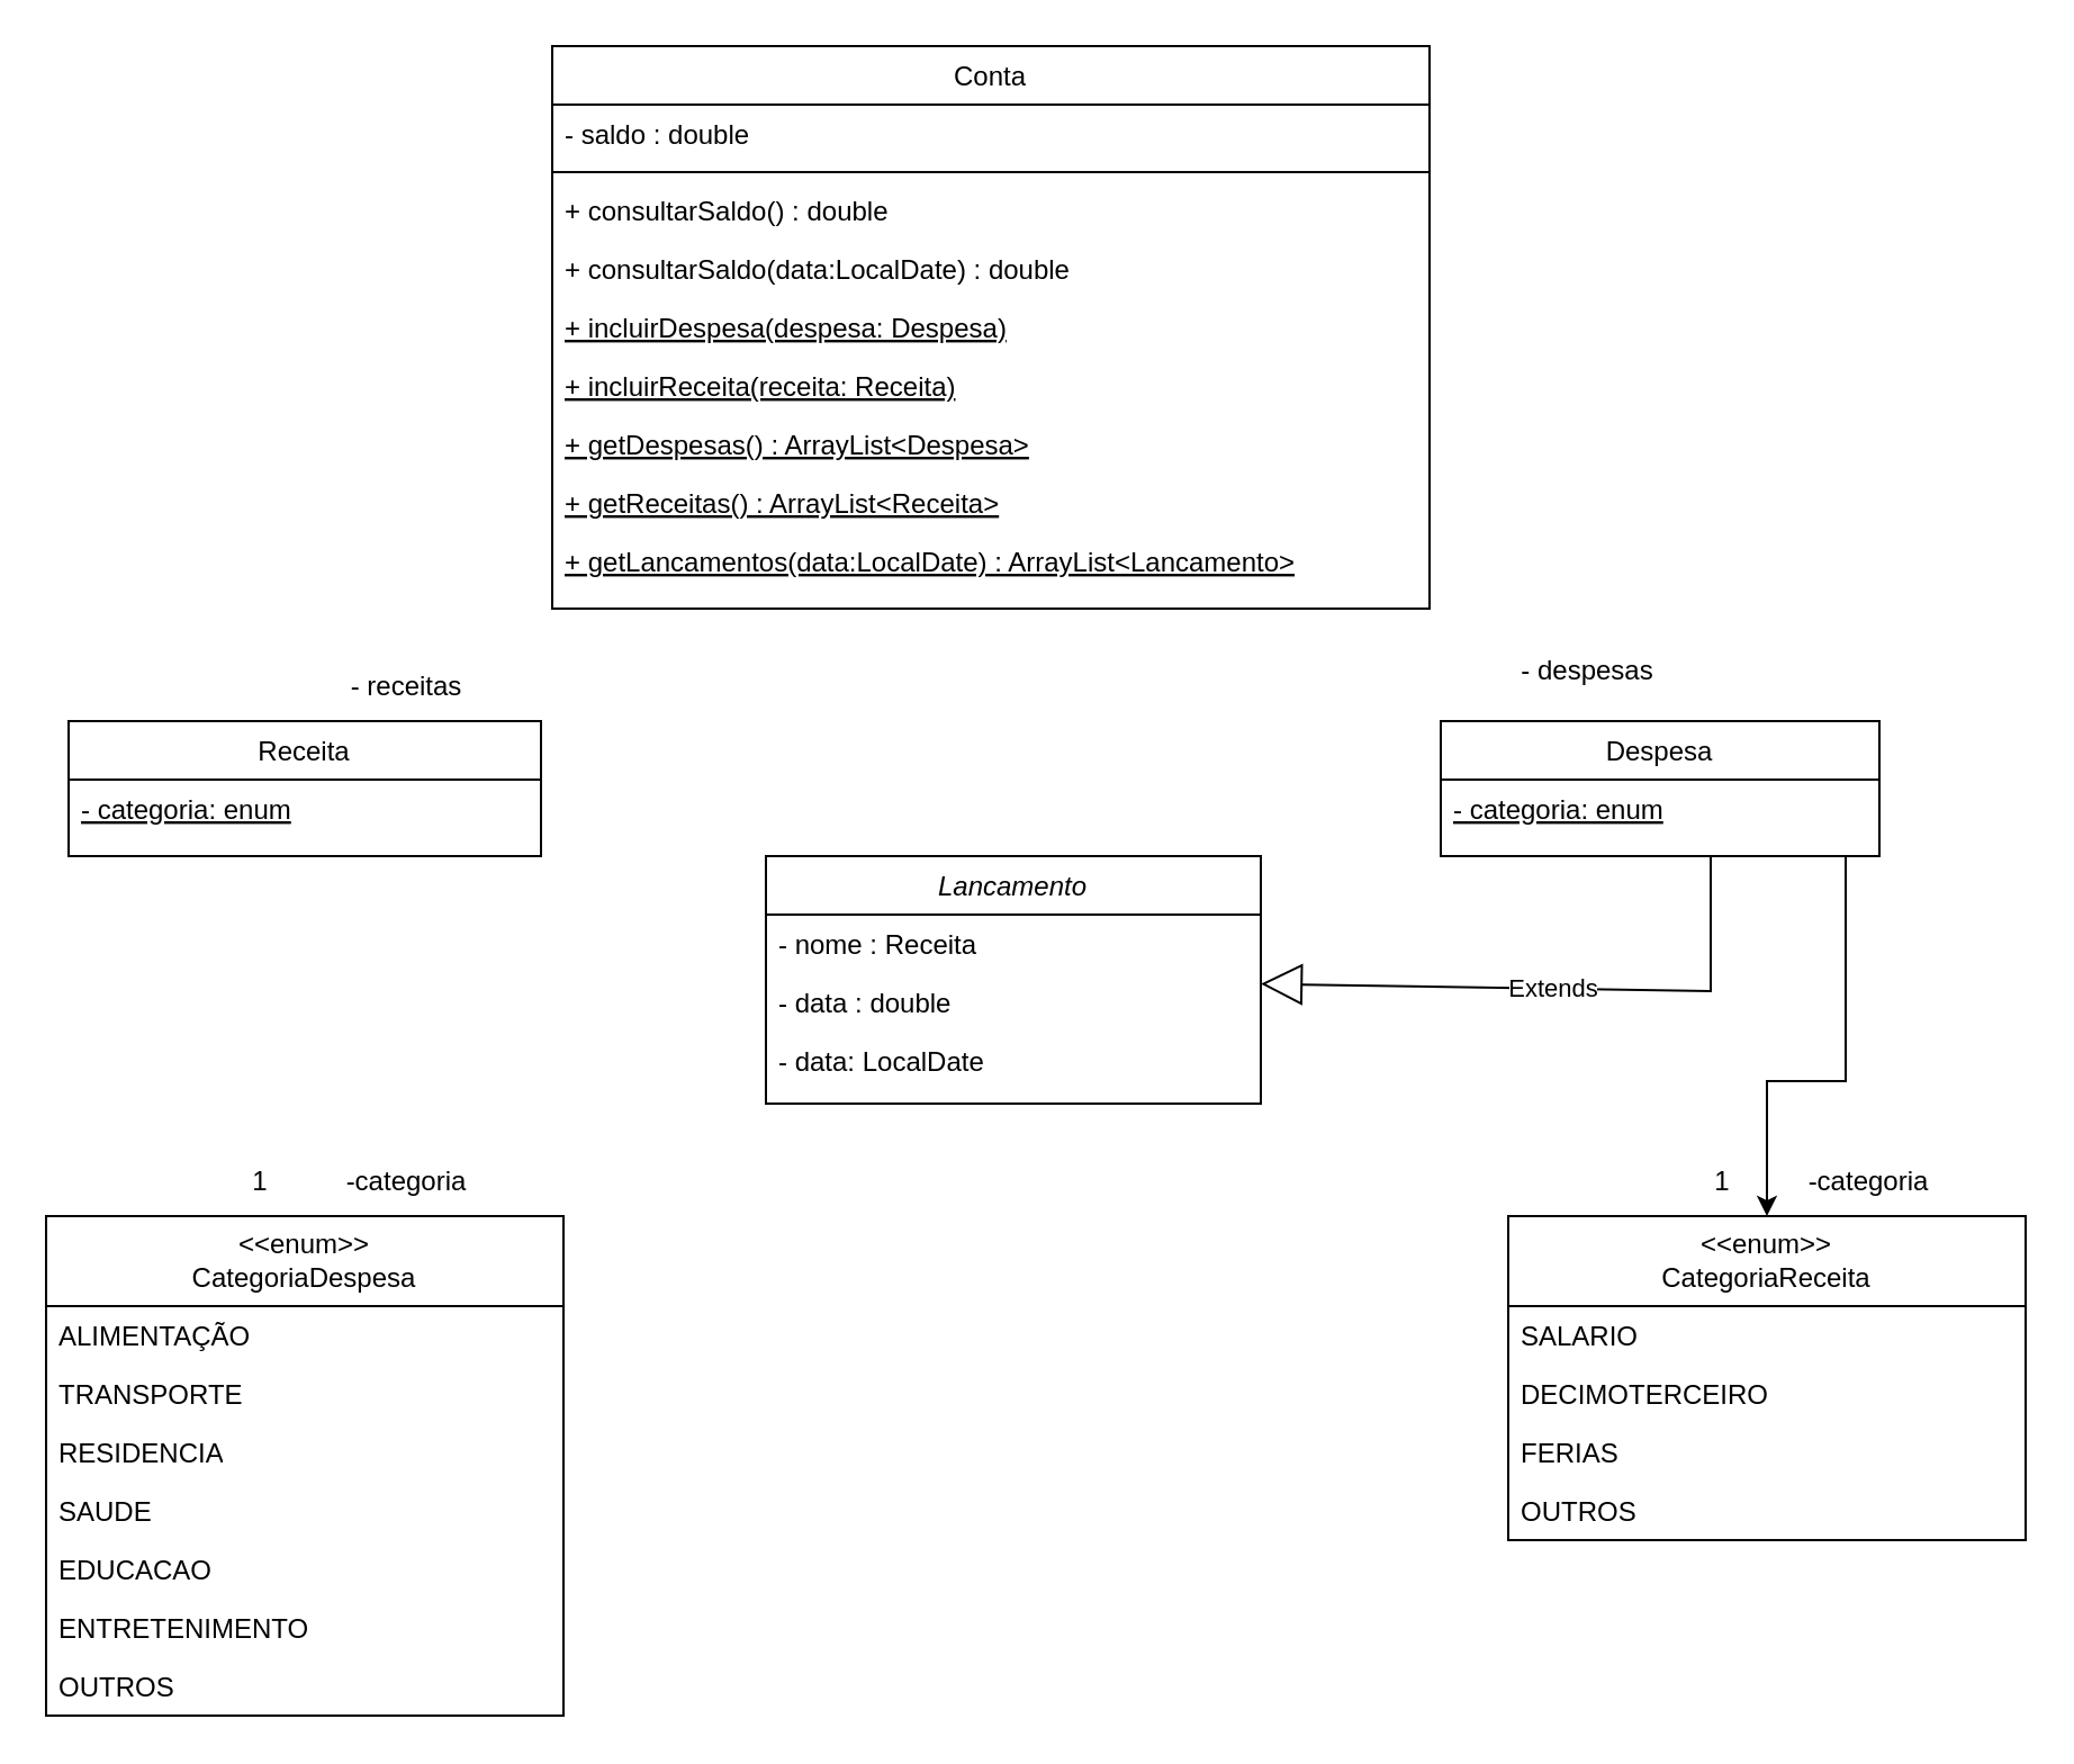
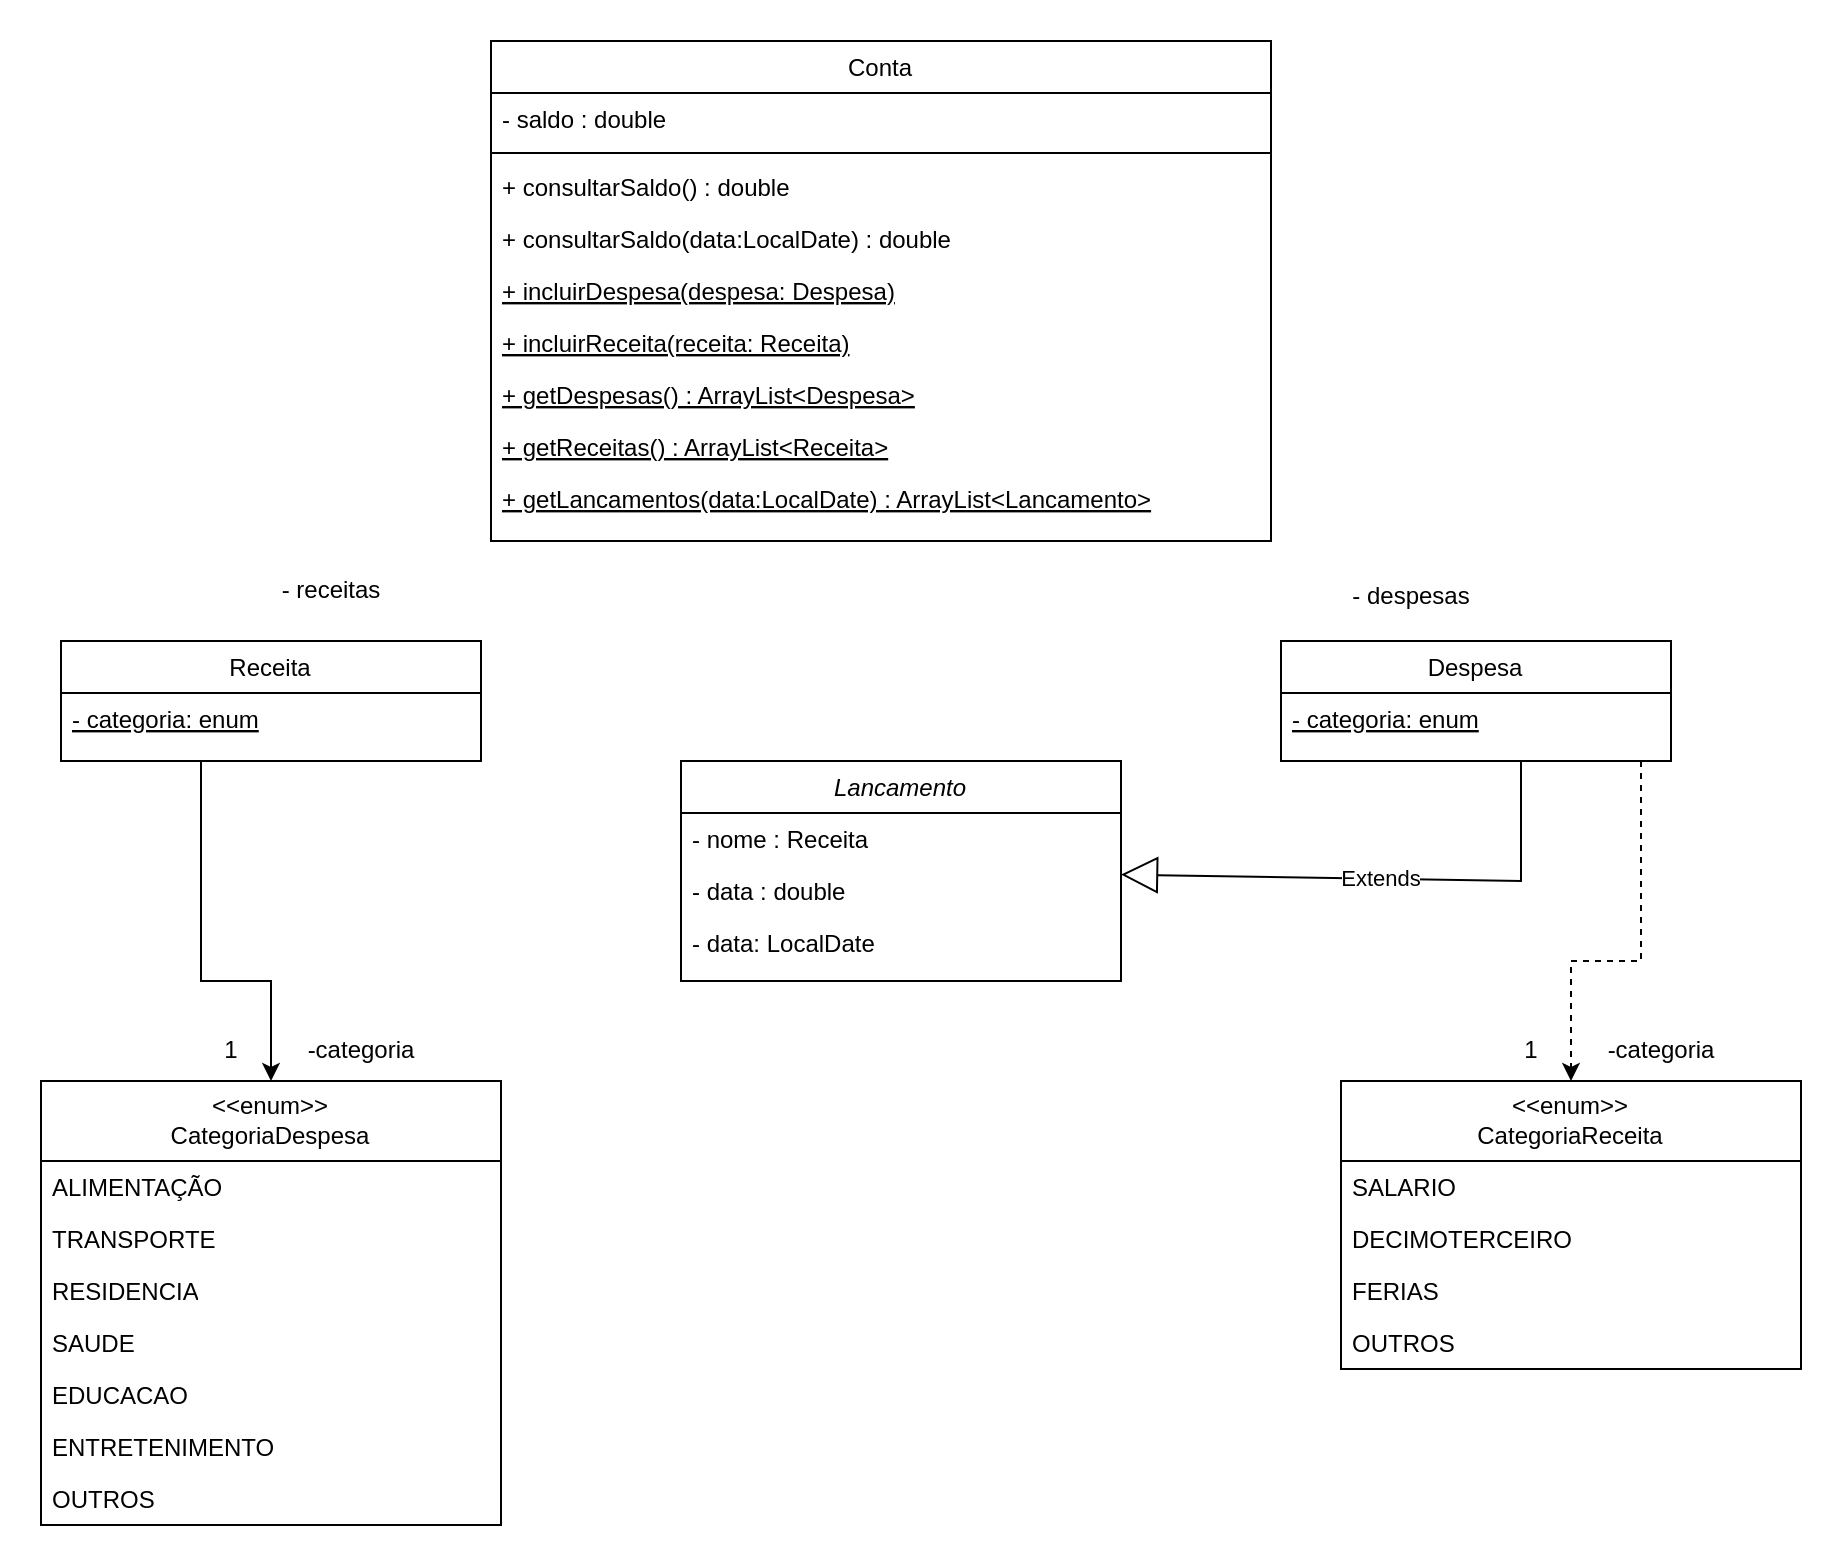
- <mxCell id="40" value="- receitas" style="text;html=1;align=center;verticalAlign=middle;resizable=0;points=[];autosize=1;strokeColor=none;fillColor=none;" vertex="1" parent="1"><mxGeometry x="145" y="290" width="70" height="30" as="geometry" /></mxCell>
+ <mxCell id="40" value="- receitas" style="text;html=1;align=center;verticalAlign=middle;resizable=0;points=[];autosize=1;strokeColor=none;fillColor=none;" vertex="1" parent="1"><mxGeometry x="130" y="280" width="70" height="30" as="geometry" /></mxCell>
- <mxCell id="9" style="edgeStyle=orthogonalEdgeStyle;rounded=0;orthogonalLoop=1;jettySize=auto;html=1;" edge="1" parent="1" source="10" target="30"><mxGeometry relative="1" as="geometry"><Array as="points"><mxPoint x="820" y="480" /><mxPoint x="785" y="480" /></Array></mxGeometry></mxCell>
+ <mxCell id="9" style="edgeStyle=orthogonalEdgeStyle;rounded=0;orthogonalLoop=1;jettySize=auto;html=1;dashed=1;" edge="1" parent="1" source="10" target="30"><mxGeometry relative="1" as="geometry"><Array as="points"><mxPoint x="820" y="480" /><mxPoint x="785" y="480" /></Array></mxGeometry></mxCell>
+ <mxCell id="6" style="edgeStyle=orthogonalEdgeStyle;rounded=0;orthogonalLoop=1;jettySize=auto;html=1;entryX=0.5;entryY=0;entryDx=0;entryDy=0;" edge="1" parent="1" source="7" target="22"><mxGeometry relative="1" as="geometry"><Array as="points"><mxPoint x="100" y="490" /><mxPoint x="135" y="490" /></Array></mxGeometry></mxCell>
